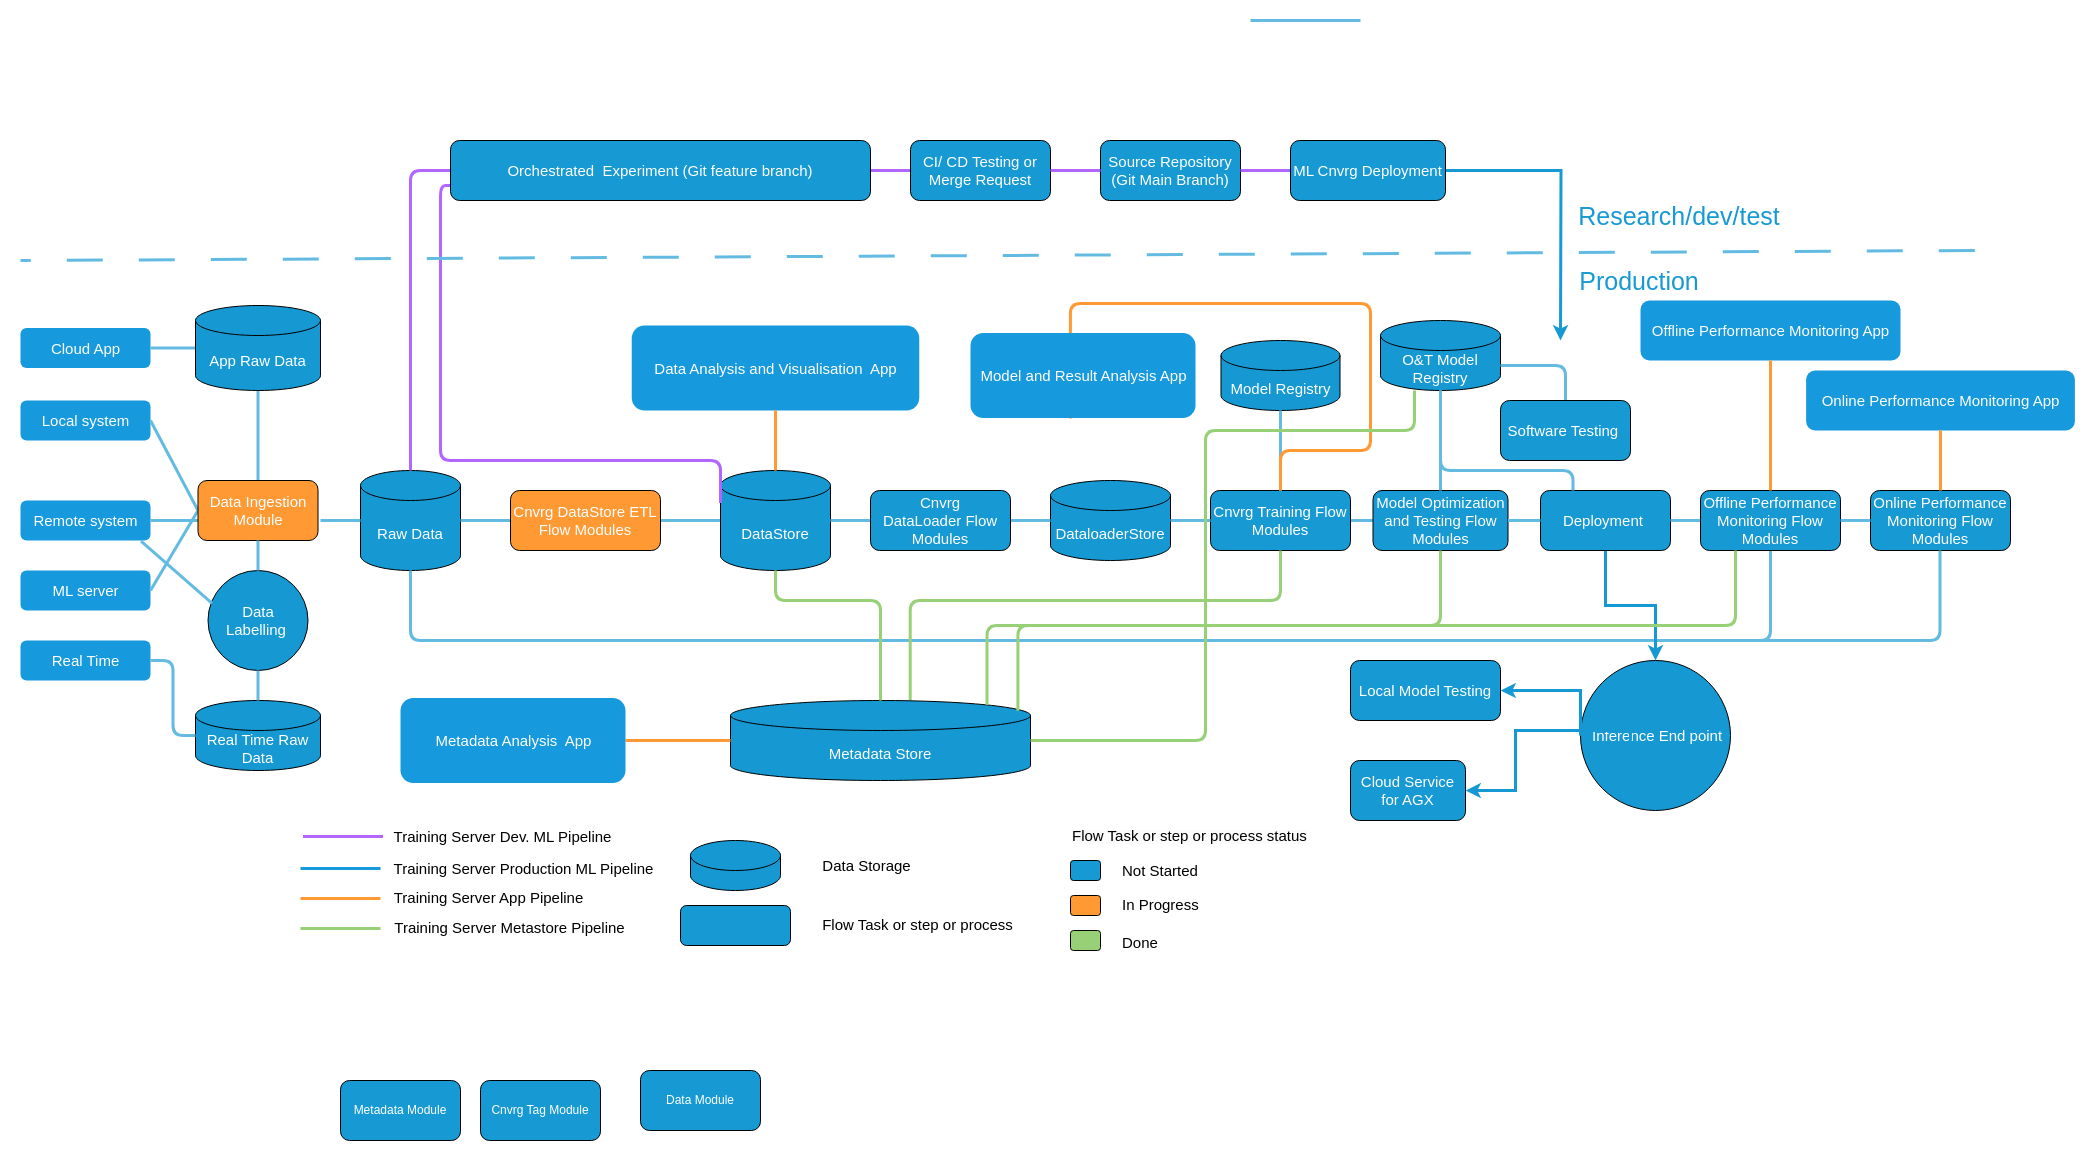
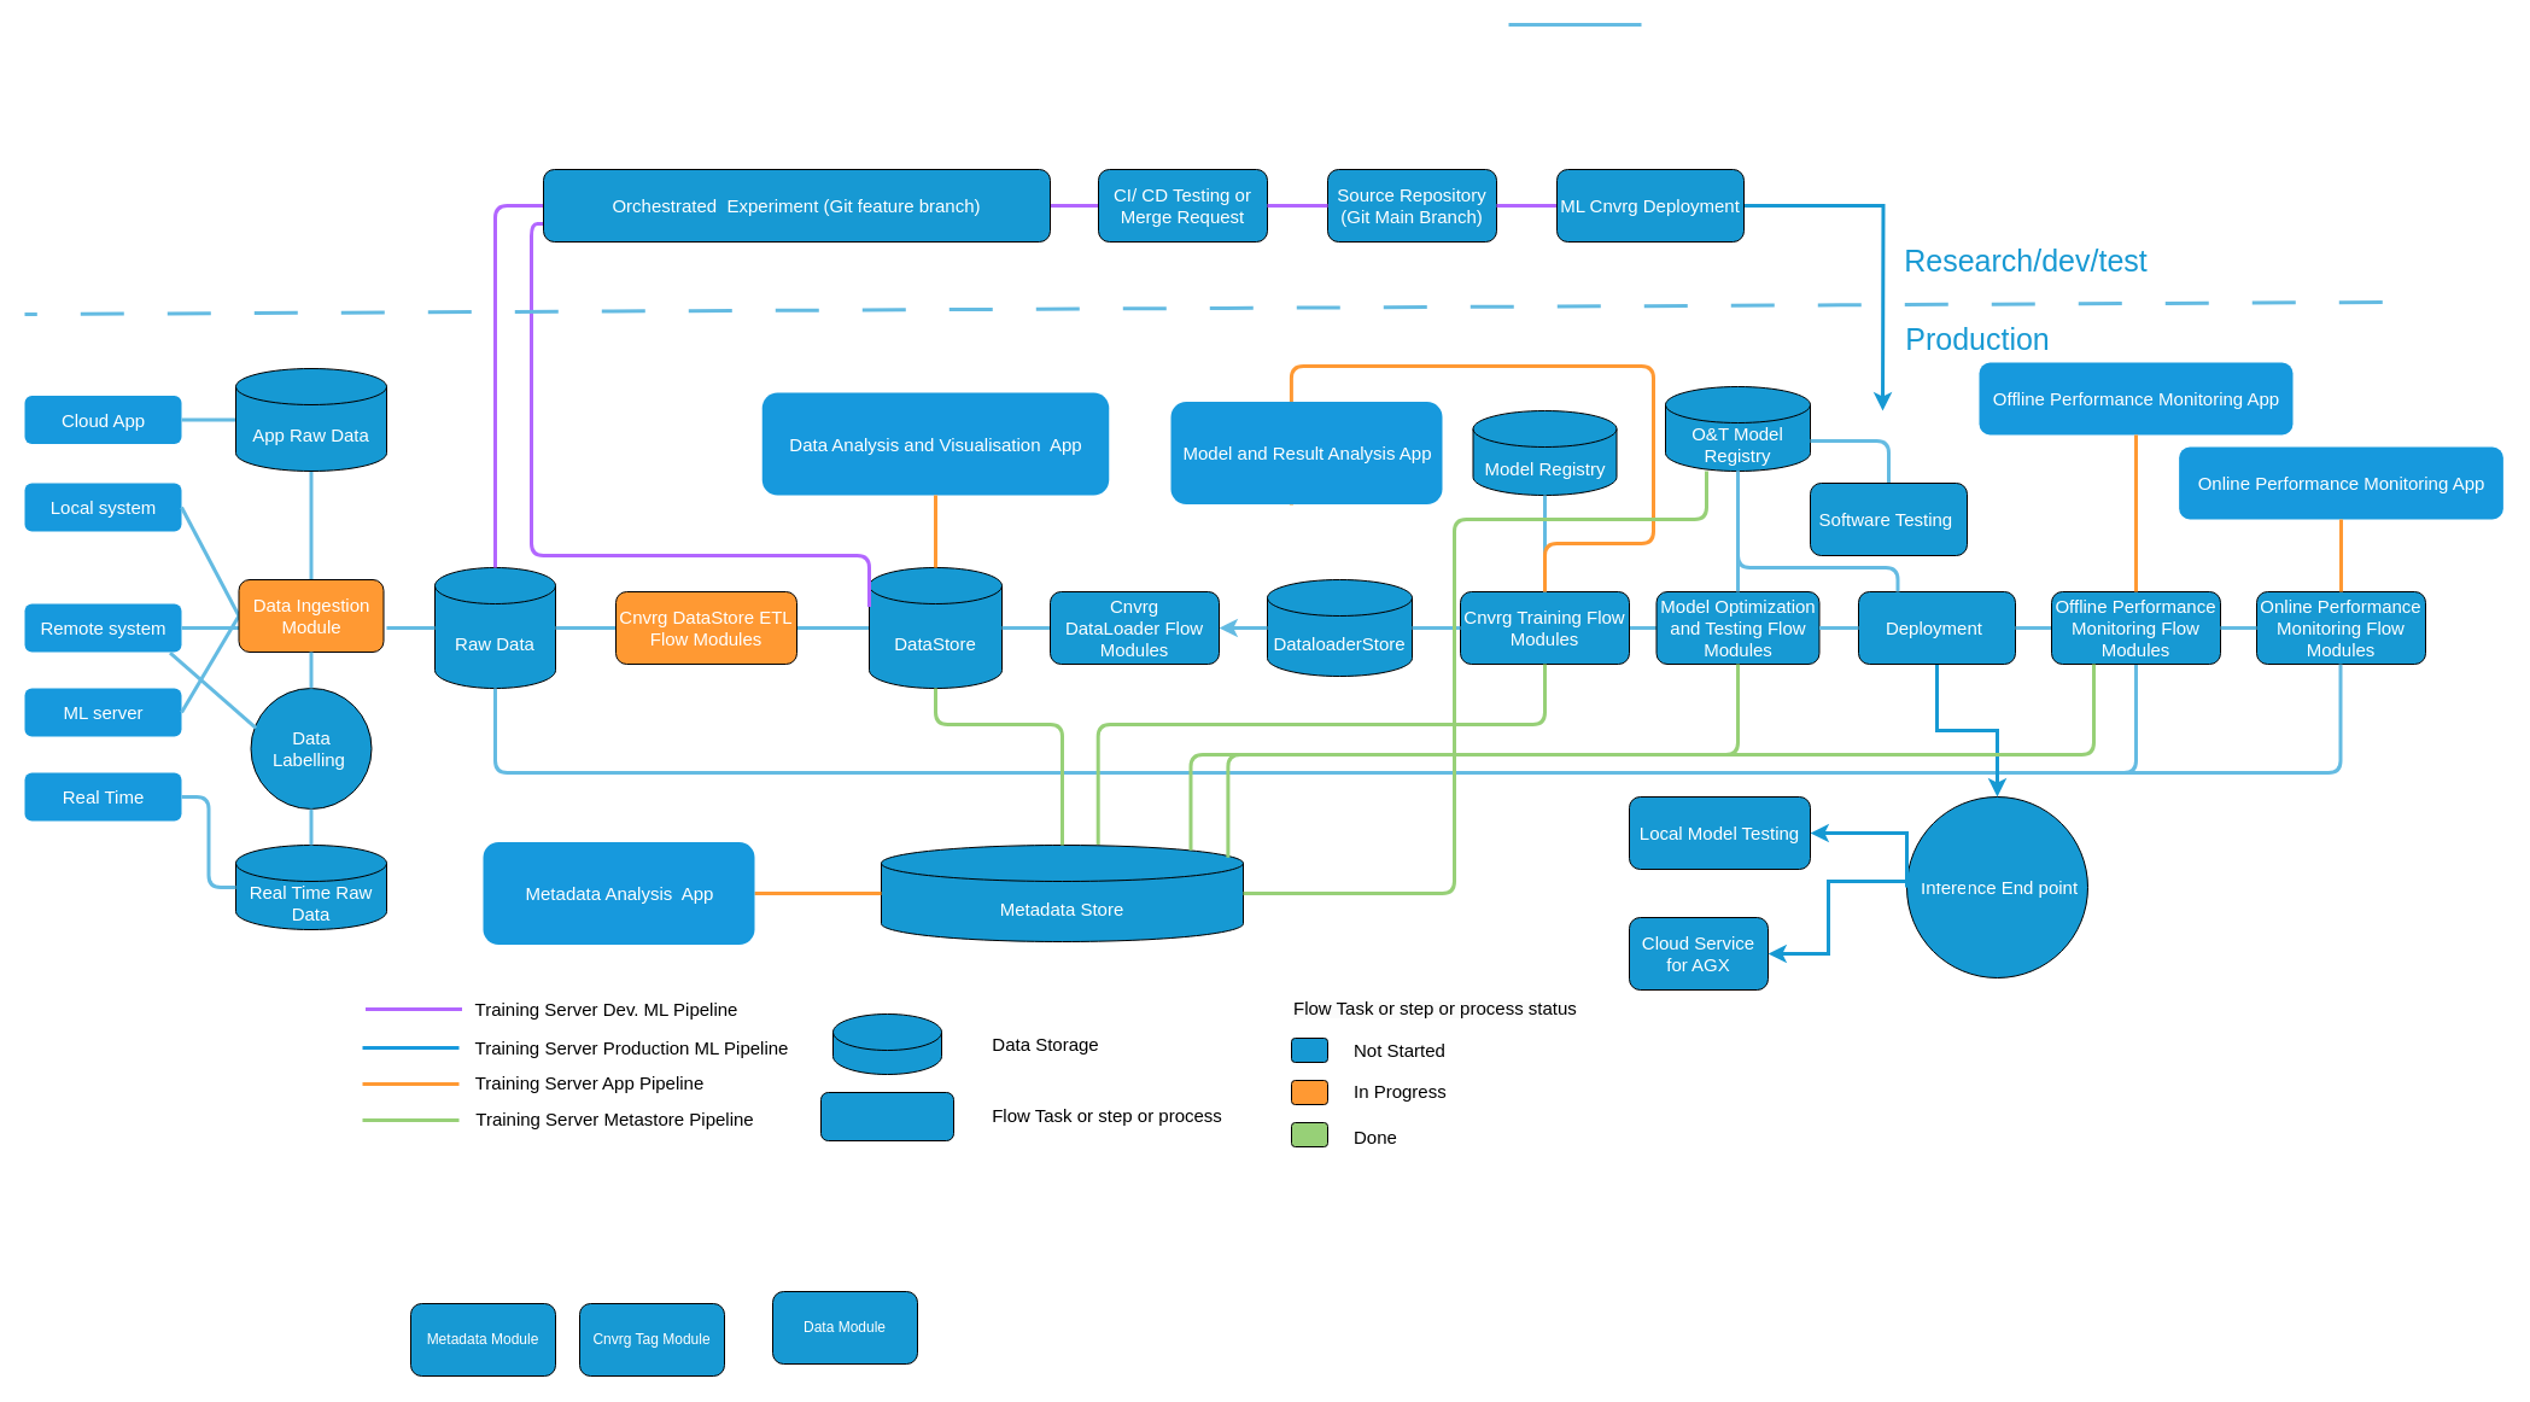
- <mxCell id="29" value="" style="edgeStyle=none;endArrow=none;strokeWidth=3;strokeColor=#64BBE2;html=1;entryX=1;entryY=0.5;entryDx=0;entryDy=0;exitX=0;exitY=0.5;exitDx=0;exitDy=0;exitPerimeter=0;" parent="1" source="19" target="31" edge="1"><mxGeometry x="-221.5" y="56.5" width="100" height="100" as="geometry"><mxPoint x="1230" y="415" as="sourcePoint" /><mxPoint x="1050" y="395" as="targetPoint" /></mxGeometry></mxCell>
+ <mxCell id="29" value="" style="edgeStyle=none;endArrow=classic;strokeWidth=3;strokeColor=#64BBE2;html=1;entryX=1;entryY=0.5;entryDx=0;entryDy=0;exitX=0;exitY=0.5;exitDx=0;exitDy=0;exitPerimeter=0;" parent="1" source="19" target="31" edge="1"><mxGeometry x="-221.5" y="56.5" width="100" height="100" as="geometry"><mxPoint x="1230" y="415" as="sourcePoint" /><mxPoint x="1050" y="395" as="targetPoint" /></mxGeometry></mxCell>
